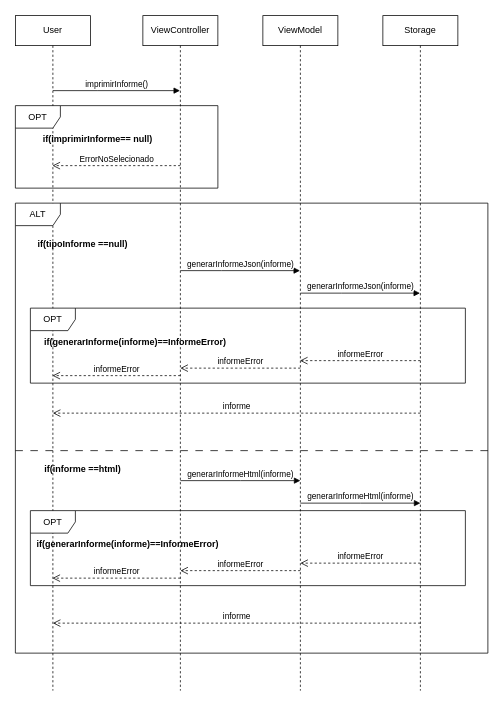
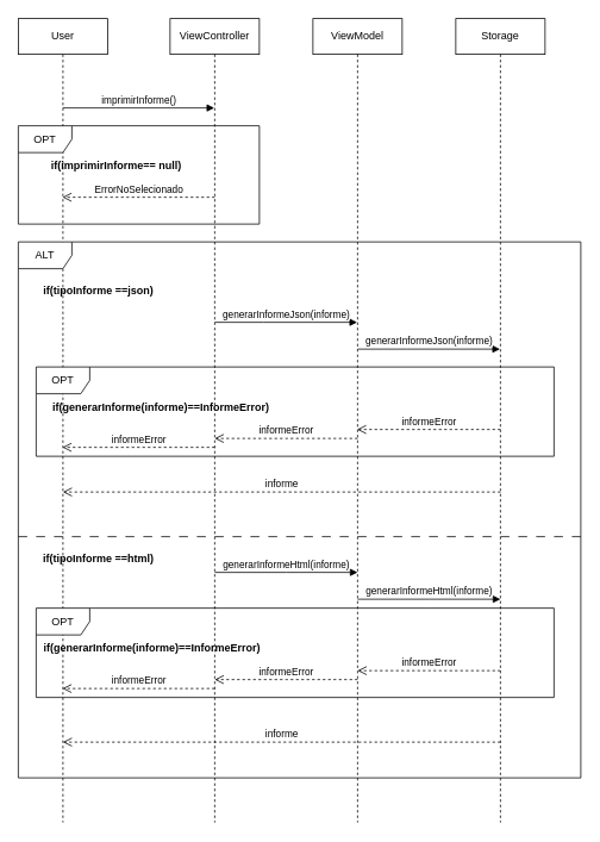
- <mxCell id="11" value="&lt;b&gt;if(tipoInforme ==null)&lt;/b&gt;" style="text;html=1;strokeColor=none;fillColor=none;align=center;verticalAlign=middle;whiteSpace=wrap;rounded=0;" vertex="1" parent="1"><mxGeometry x="40" y="310" width="140" height="30" as="geometry" /></mxCell>
+ <mxCell id="11" value="&lt;b&gt;if(tipoInforme ==json)&lt;/b&gt;" style="text;html=1;strokeColor=none;fillColor=none;align=center;verticalAlign=middle;whiteSpace=wrap;rounded=0;" vertex="1" parent="1"><mxGeometry x="40" y="310" width="140" height="30" as="geometry" /></mxCell>
- <mxCell id="19" value="&lt;b&gt;if(informe ==html)&lt;/b&gt;" style="text;html=1;strokeColor=none;fillColor=none;align=center;verticalAlign=middle;whiteSpace=wrap;rounded=0;" vertex="1" parent="1"><mxGeometry x="40" y="610" width="140" height="30" as="geometry" /></mxCell>
+ <mxCell id="19" value="&lt;b&gt;if(tipoInforme ==html)&lt;/b&gt;" style="text;html=1;strokeColor=none;fillColor=none;align=center;verticalAlign=middle;whiteSpace=wrap;rounded=0;" vertex="1" parent="1"><mxGeometry x="40" y="610" width="140" height="30" as="geometry" /></mxCell>
